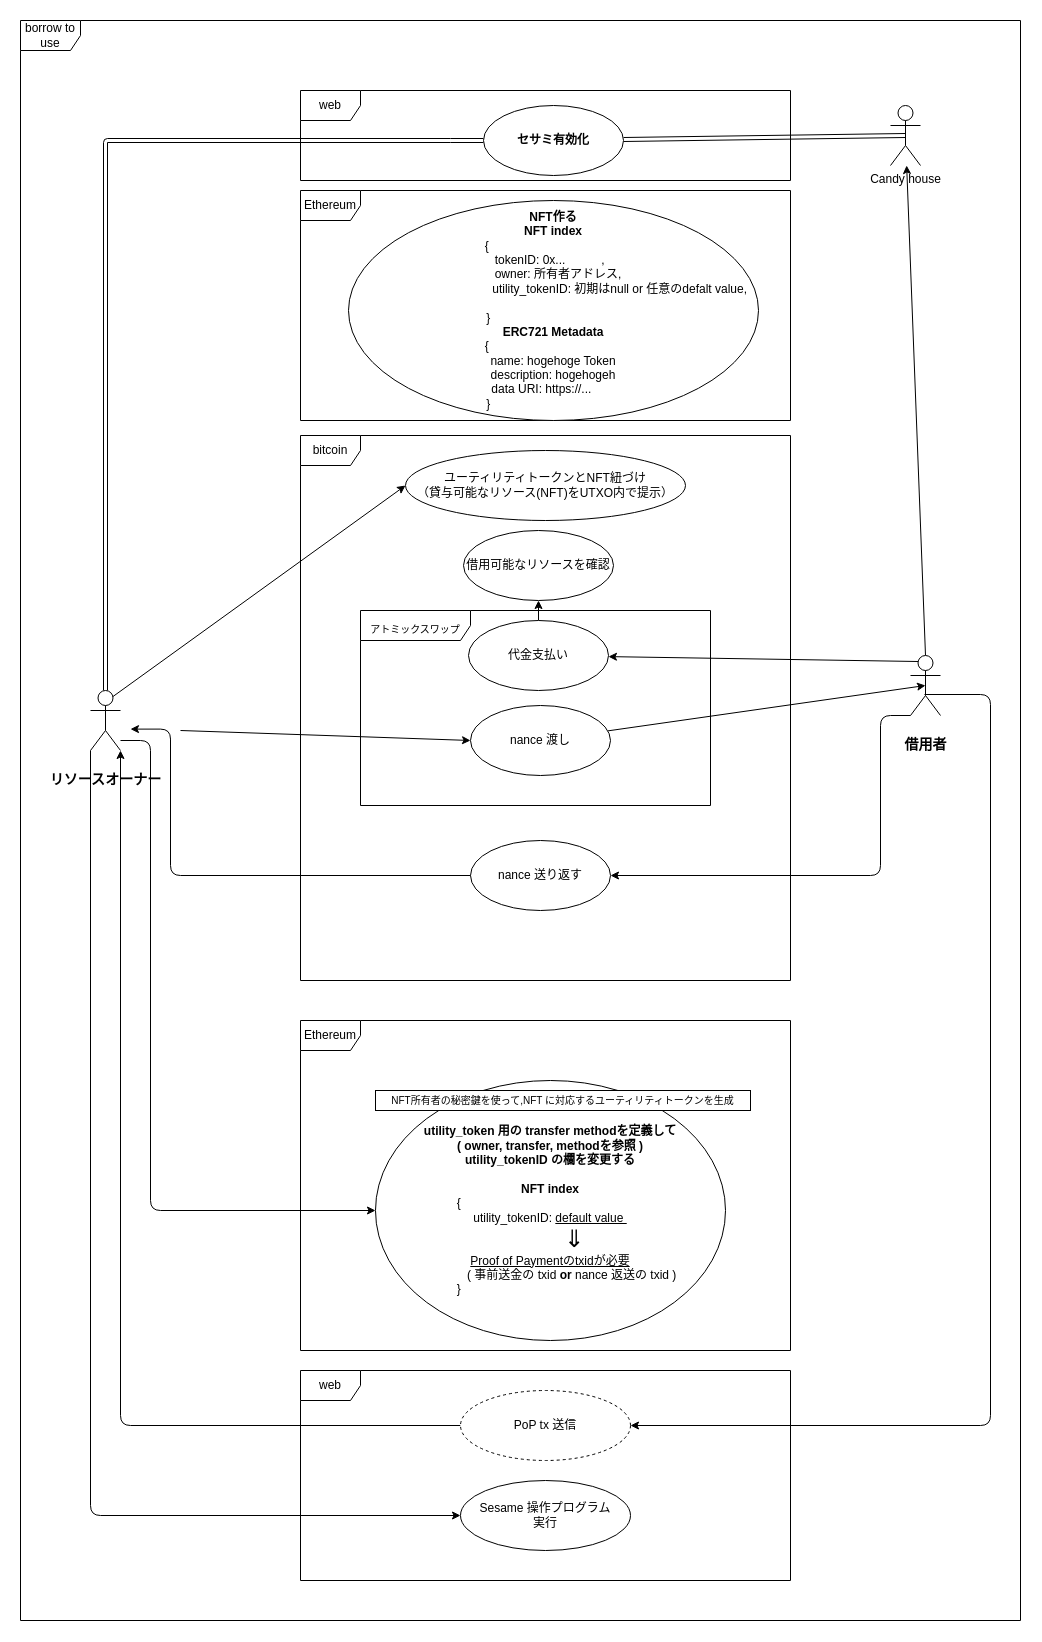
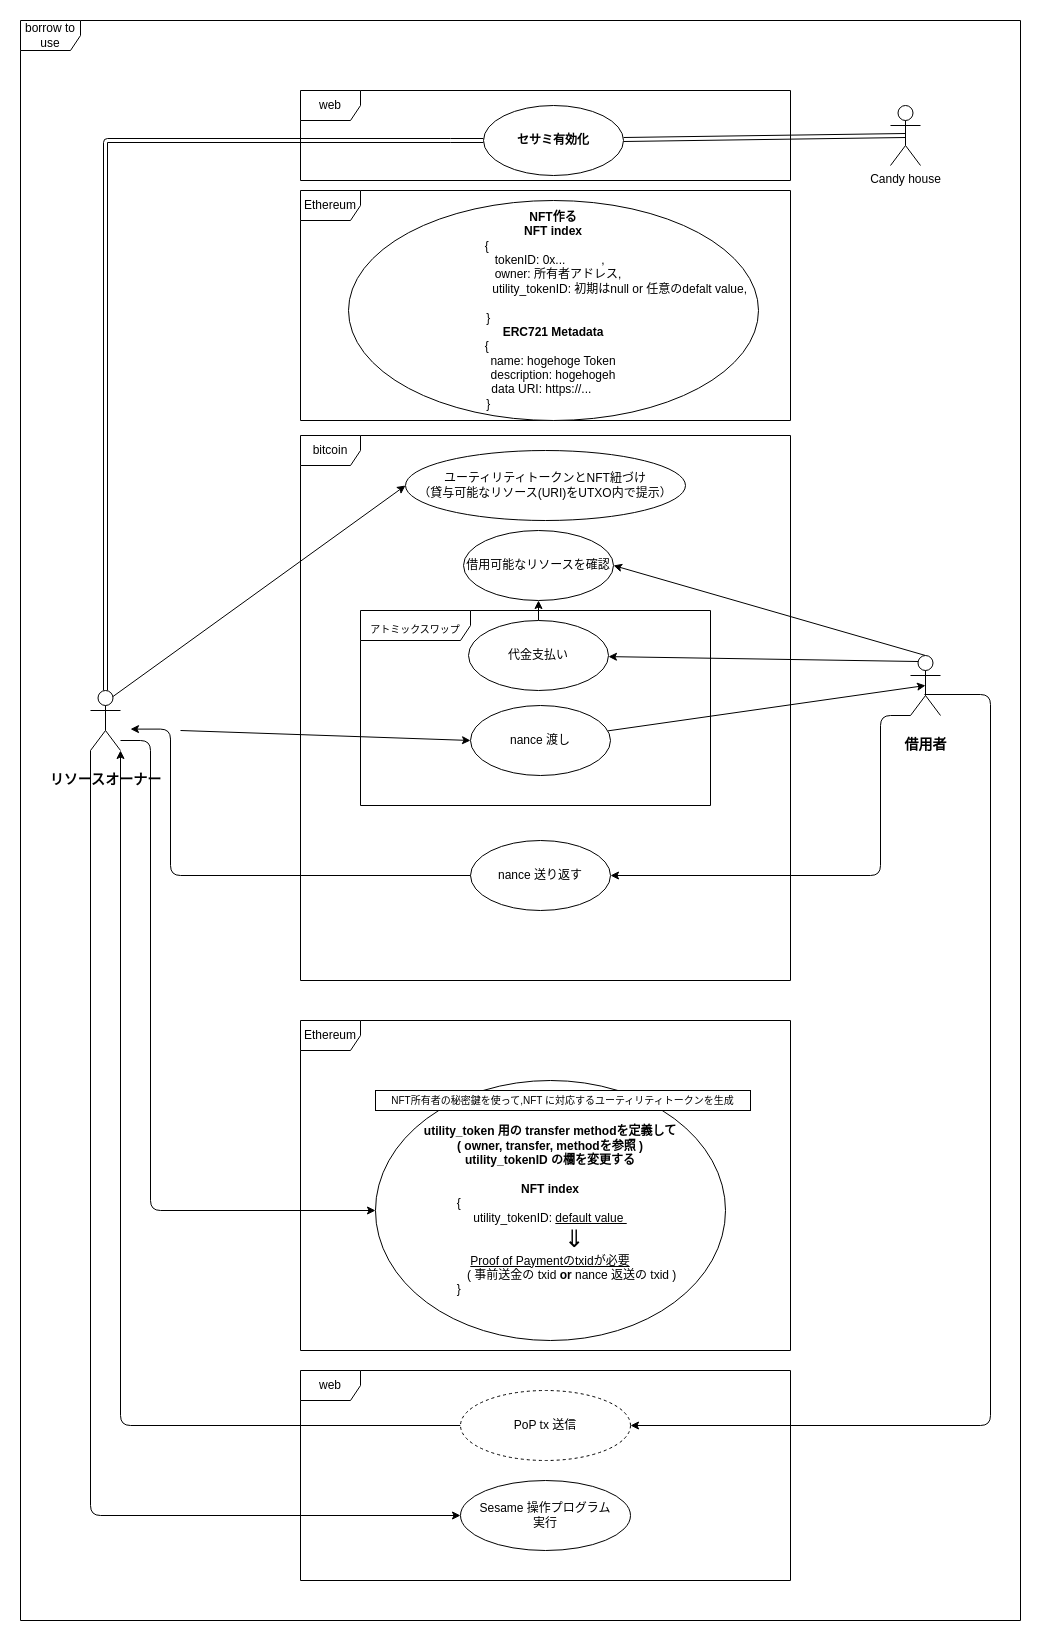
- <mxCell id="14" style="edgeStyle=none;html=1;exitX=0.5;exitY=0;exitDx=0;exitDy=0;exitPerimeter=0;" parent="1" source="17" target="18" edge="1"><mxGeometry relative="1" as="geometry"><mxPoint x="900" y="650" as="sourcePoint" /></mxGeometry></mxCell>
+ <mxCell id="14" style="edgeStyle=none;html=1;entryX=1;entryY=0.5;entryDx=0;entryDy=0;exitX=0.5;exitY=0;exitDx=0;exitDy=0;exitPerimeter=0;" parent="1" source="17" target="23" edge="1"><mxGeometry relative="1" as="geometry"><mxPoint x="900" y="650" as="sourcePoint" /></mxGeometry></mxCell>
- <mxCell id="22" value="ユーティリティトークンとNFT紐づけ&lt;br&gt;（貸与可能なリソース(NFT)をUTXO内で提示）" style="ellipse;whiteSpace=wrap;html=1;" parent="1" vertex="1"><mxGeometry x="405" y="450" width="280" height="70" as="geometry" /></mxCell>
+ <mxCell id="22" value="ユーティリティトークンとNFT紐づけ&lt;br&gt;（貸与可能なリソース(URI)をUTXO内で提示）" style="ellipse;whiteSpace=wrap;html=1;" parent="1" vertex="1"><mxGeometry x="405" y="450" width="280" height="70" as="geometry" /></mxCell>
